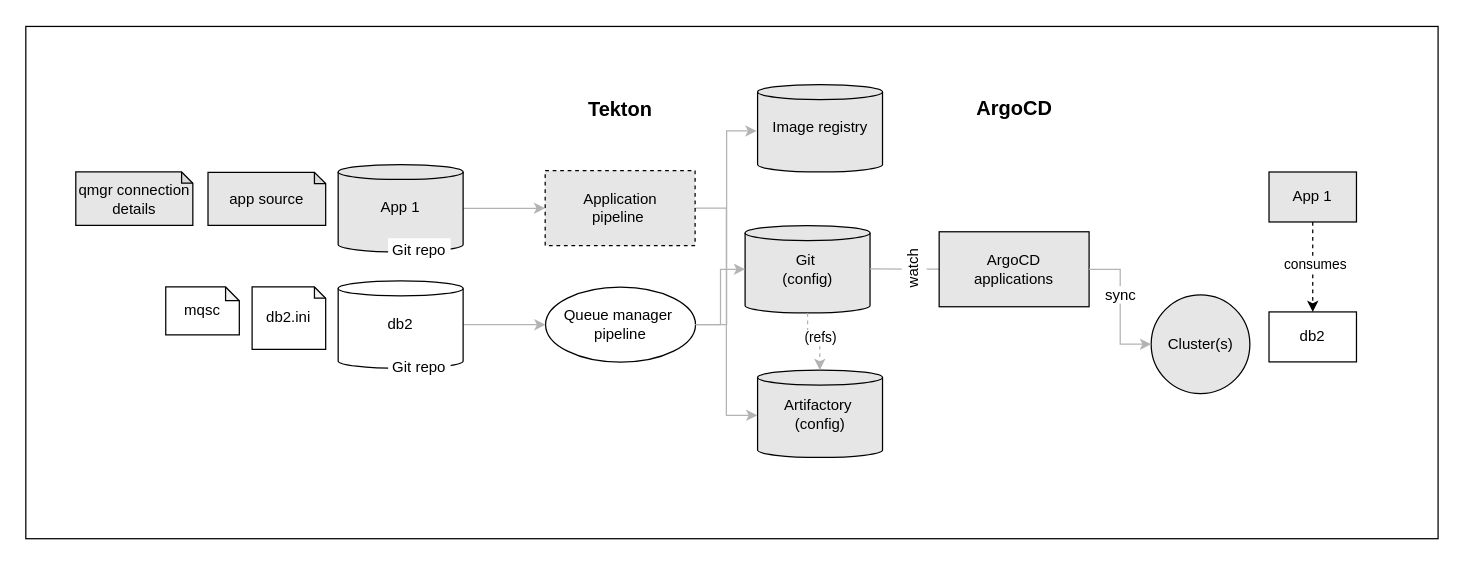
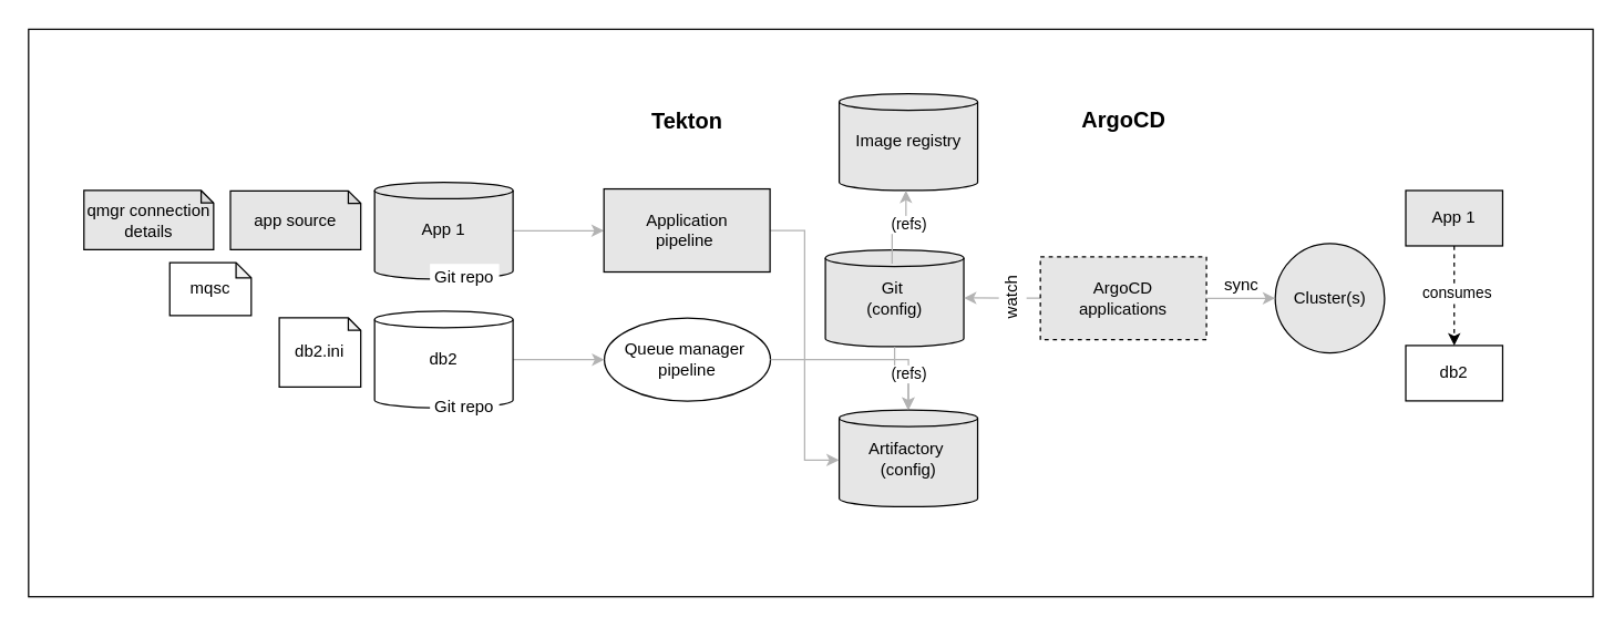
- <mxCell id="5" style="edgeStyle=orthogonalEdgeStyle;rounded=0;orthogonalLoop=1;jettySize=auto;html=1;entryX=-0.008;entryY=0.531;entryDx=0;entryDy=0;entryPerimeter=0;strokeColor=#B3B3B3;fontSize=12;fontColor=#000000;" parent="1" source="3" target="4" edge="1"><mxGeometry relative="1" as="geometry" /></mxCell>
+ <mxCell id="34" style="edgeStyle=orthogonalEdgeStyle;rounded=0;orthogonalLoop=1;jettySize=auto;html=1;startArrow=none;endArrow=classic;strokeColor=#B3B3B3;fontFamily=Helvetica;fontColor=#000000;fontSize=12;endFill=1;entryX=0.482;entryY=1.001;entryDx=0;entryDy=0;entryPerimeter=0;exitX=0.482;exitY=0.143;exitDx=0;exitDy=0;exitPerimeter=0;" parent="1" source="6" target="4" edge="1"><mxGeometry relative="1" as="geometry"><mxPoint x="665.48" y="305.66" as="targetPoint" /><mxPoint x="654" y="180" as="sourcePoint" /></mxGeometry></mxCell>
+ <mxCell id="35" value="&amp;nbsp;(refs)&amp;nbsp;" style="edgeLabel;html=1;align=center;verticalAlign=middle;resizable=0;points=[];fontFamily=Helvetica;fontColor=#000000;" parent="34" vertex="1" connectable="0"><mxGeometry x="0.659" relative="1" as="geometry"><mxPoint x="1.8" y="13.88" as="offset" /></mxGeometry></mxCell>
- <mxCell id="32" value="Application &lt;br&gt;pipeline&amp;nbsp;" style="rounded=0;whiteSpace=wrap;html=1;strokeWidth=1;fontSize=12;fontColor=#000000;fillColor=#E6E6E6;dashed=1;" parent="1" vertex="1"><mxGeometry x="435.68" y="136.01" width="120" height="60" as="geometry" /></mxCell>
+ <mxCell id="32" value="Application &lt;br&gt;pipeline&amp;nbsp;" style="rounded=0;whiteSpace=wrap;html=1;strokeWidth=1;fontSize=12;fontColor=#000000;fillColor=#E6E6E6;" parent="1" vertex="1"><mxGeometry x="435.68" y="136.01" width="120" height="60" as="geometry" /></mxCell>
- <mxCell id="8" style="edgeStyle=orthogonalEdgeStyle;rounded=0;orthogonalLoop=1;jettySize=auto;html=1;strokeColor=#B3B3B3;fontSize=12;fontColor=#000000;entryX=1.001;entryY=0.497;entryDx=0;entryDy=0;entryPerimeter=0;endArrow=none;" parent="1" source="9" target="6" edge="1"><mxGeometry relative="1" as="geometry"><mxPoint x="710" y="215" as="targetPoint" /><Array as="points"><mxPoint x="728" y="215" /></Array></mxGeometry></mxCell>
+ <mxCell id="8" style="edgeStyle=orthogonalEdgeStyle;rounded=0;orthogonalLoop=1;jettySize=auto;html=1;strokeColor=#B3B3B3;fontSize=12;fontColor=#000000;entryX=1.001;entryY=0.497;entryDx=0;entryDy=0;entryPerimeter=0;" parent="1" source="9" target="6" edge="1"><mxGeometry relative="1" as="geometry"><mxPoint x="710" y="215" as="targetPoint" /><Array as="points"><mxPoint x="728" y="215" /></Array></mxGeometry></mxCell>
- <mxCell id="9" value="ArgoCD&lt;br&gt;applications" style="rounded=0;whiteSpace=wrap;html=1;strokeWidth=1;fontSize=12;fontColor=#000000;fillColor=#E6E6E6;" parent="1" vertex="1"><mxGeometry x="751" y="185" width="120" height="60" as="geometry" /></mxCell>
+ <mxCell id="9" value="ArgoCD&lt;br&gt;applications" style="rounded=0;whiteSpace=wrap;html=1;strokeWidth=1;fontSize=12;fontColor=#000000;fillColor=#E6E6E6;dashed=1;" parent="1" vertex="1"><mxGeometry x="751" y="185" width="120" height="60" as="geometry" /></mxCell>
- <mxCell id="7" style="edgeStyle=orthogonalEdgeStyle;rounded=0;orthogonalLoop=1;jettySize=auto;html=1;strokeColor=#B3B3B3;fontSize=12;fontColor=#000000;" parent="1" source="3" target="6" edge="1"><mxGeometry relative="1" as="geometry" /></mxCell>
+ <mxCell id="7" style="edgeStyle=orthogonalEdgeStyle;rounded=0;orthogonalLoop=1;jettySize=auto;html=1;strokeColor=#B3B3B3;fontSize=12;fontColor=#000000;" parent="1" source="3" target="14" edge="1"><mxGeometry relative="1" as="geometry" /></mxCell>
- <mxCell id="24" value="mqsc" style="shape=note;whiteSpace=wrap;html=1;backgroundOutline=1;darkOpacity=0.05;fillColor=none;size=11;" parent="1" vertex="1"><mxGeometry x="132" y="229.19" width="58.878" height="38.273" as="geometry" /></mxCell>
+ <mxCell id="24" value="mqsc" style="shape=note;whiteSpace=wrap;html=1;backgroundOutline=1;darkOpacity=0.05;fillColor=none;size=11;" parent="1" vertex="1"><mxGeometry x="122" y="189.19" width="58.878" height="38.273" as="geometry" /></mxCell>
- <mxCell id="16" style="edgeStyle=orthogonalEdgeStyle;rounded=0;orthogonalLoop=1;jettySize=auto;html=1;startArrow=none;endArrow=classic;strokeColor=#B3B3B3;fontFamily=Helvetica;fontColor=#000000;fontSize=12;endFill=1;entryX=0.498;entryY=0;entryDx=0;entryDy=0;entryPerimeter=0;dashed=1;" parent="1" source="6" target="14" edge="1"><mxGeometry relative="1" as="geometry"><mxPoint x="655.68" y="285.66" as="targetPoint" /></mxGeometry></mxCell>
+ <mxCell id="16" style="edgeStyle=orthogonalEdgeStyle;rounded=0;orthogonalLoop=1;jettySize=auto;html=1;startArrow=none;endArrow=classic;strokeColor=#B3B3B3;fontFamily=Helvetica;fontColor=#000000;fontSize=12;endFill=1;entryX=0.498;entryY=0;entryDx=0;entryDy=0;entryPerimeter=0;" parent="1" source="6" target="14" edge="1"><mxGeometry relative="1" as="geometry"><mxPoint x="655.68" y="285.66" as="targetPoint" /></mxGeometry></mxCell>
- <mxCell id="10" value="Cluster(s)" style="ellipse;whiteSpace=wrap;html=1;aspect=fixed;strokeWidth=1;fontSize=12;fontColor=#000000;fillColor=#E6E6E6;" parent="1" vertex="1"><mxGeometry x="920.68" y="235.5" width="79" height="79" as="geometry" /></mxCell>
+ <mxCell id="10" value="Cluster(s)" style="ellipse;whiteSpace=wrap;html=1;aspect=fixed;strokeWidth=1;fontSize=12;fontColor=#000000;fillColor=#E6E6E6;" parent="1" vertex="1"><mxGeometry x="920.68" y="175.5" width="79" height="79" as="geometry" /></mxCell>
